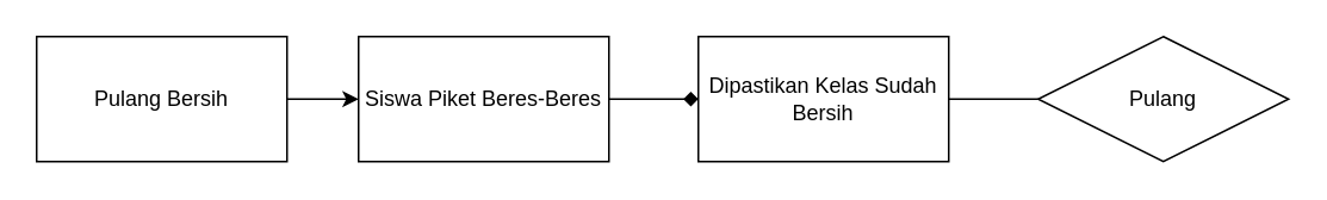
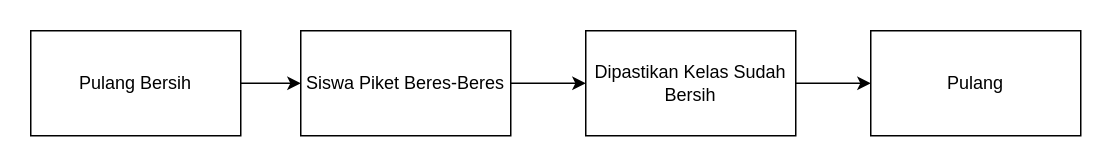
- <mxCell id="4" value="" style="edgeStyle=orthogonalEdgeStyle;rounded=0;orthogonalLoop=1;jettySize=auto;html=1;endArrow=diamond;" edge="1" parent="1" source="5" target="7"><mxGeometry relative="1" as="geometry" /></mxCell>
+ <mxCell id="4" value="" style="edgeStyle=orthogonalEdgeStyle;rounded=0;orthogonalLoop=1;jettySize=auto;html=1;" edge="1" parent="1" source="5" target="7"><mxGeometry relative="1" as="geometry" /></mxCell>
- <mxCell id="6" value="" style="edgeStyle=orthogonalEdgeStyle;rounded=0;orthogonalLoop=1;jettySize=auto;html=1;endArrow=none;" edge="1" parent="1" source="7" target="8"><mxGeometry relative="1" as="geometry" /></mxCell>
+ <mxCell id="6" value="" style="edgeStyle=orthogonalEdgeStyle;rounded=0;orthogonalLoop=1;jettySize=auto;html=1;" edge="1" parent="1" source="7" target="8"><mxGeometry relative="1" as="geometry" /></mxCell>
- <mxCell id="8" value="Pulang" style="rhombus;whiteSpace=wrap;html=1;" vertex="1" parent="1"><mxGeometry x="580" y="20" width="140" height="70" as="geometry" /></mxCell>
+ <mxCell id="8" value="Pulang" style="rounded=0;whiteSpace=wrap;html=1;" vertex="1" parent="1"><mxGeometry x="580" y="20" width="140" height="70" as="geometry" /></mxCell>
